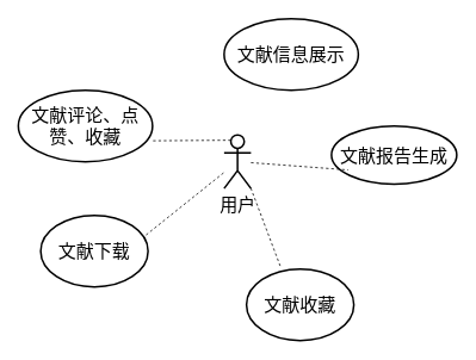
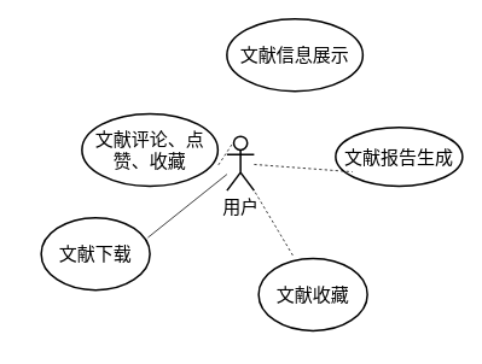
- <mxCell id="7" value="文献评论、点赞、收藏" style="ellipse;whiteSpace=wrap;html=1;strokeWidth=2;fontSize=20;" vertex="1" parent="1"><mxGeometry x="20" y="100" width="150" height="80" as="geometry" /></mxCell>
+ <mxCell id="7" value="文献评论、点赞、收藏" style="ellipse;whiteSpace=wrap;html=1;strokeWidth=2;fontSize=20;" vertex="1" parent="1"><mxGeometry x="90" y="125" width="150" height="80" as="geometry" /></mxCell>
- <mxCell id="8" value="" style="endArrow=none;dashed=1;html=1;rounded=0;exitX=0.981;exitY=0.275;exitDx=0;exitDy=0;exitPerimeter=0;" edge="1" parent="1" source="6" target="2"><mxGeometry width="50" height="50" relative="1" as="geometry"><mxPoint x="150" y="440" as="sourcePoint" /><mxPoint x="200" y="390" as="targetPoint" /></mxGeometry></mxCell>
+ <mxCell id="8" value="" style="endArrow=none;dashed=0;html=1;rounded=0;exitX=0.981;exitY=0.275;exitDx=0;exitDy=0;exitPerimeter=0;" edge="1" parent="1" source="6" target="2"><mxGeometry width="50" height="50" relative="1" as="geometry"><mxPoint x="150" y="440" as="sourcePoint" /><mxPoint x="200" y="390" as="targetPoint" /></mxGeometry></mxCell>
- <mxCell id="5" value="文献收藏" style="ellipse;whiteSpace=wrap;html=1;strokeWidth=2;fontSize=20;" vertex="1" parent="1"><mxGeometry x="275" y="300" width="120" height="80" as="geometry" /></mxCell>
+ <mxCell id="5" value="文献收藏" style="ellipse;whiteSpace=wrap;html=1;strokeWidth=2;fontSize=20;" vertex="1" parent="1"><mxGeometry x="285" y="285" width="120" height="80" as="geometry" /></mxCell>
